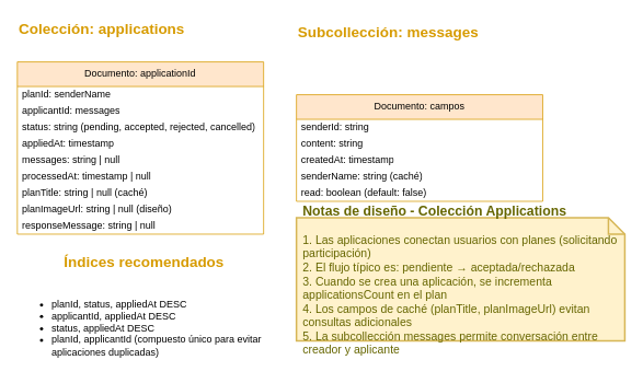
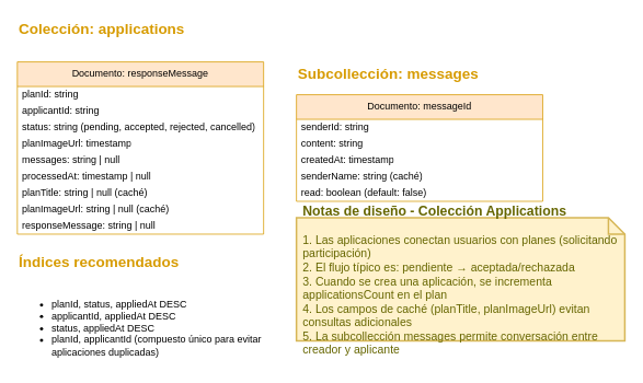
- <mxCell id="13" value="&lt;h2&gt;Subcollección: messages&lt;/h2&gt;" style="text;html=1;strokeColor=none;fillColor=none;align=left;verticalAlign=middle;whiteSpace=wrap;rounded=0;fontColor=#D79B00;" vertex="1" parent="1"><mxGeometry x="360" y="25" width="250" height="30" as="geometry" /></mxCell>
+ <mxCell id="13" value="&lt;h2&gt;Subcollección: messages&lt;/h2&gt;" style="text;html=1;strokeColor=none;fillColor=none;align=left;verticalAlign=middle;whiteSpace=wrap;rounded=0;fontColor=#D79B00;" vertex="1" parent="1"><mxGeometry x="360" y="75" width="250" height="30" as="geometry" /></mxCell>
- <mxCell id="3" value="Documento: applicationId" style="swimlane;fontStyle=0;childLayout=stackLayout;horizontal=1;startSize=30;horizontalStack=0;resizeParent=1;resizeParentMax=0;resizeLast=0;collapsible=1;marginBottom=0;whiteSpace=wrap;html=1;fillColor=#ffe6cc;strokeColor=#d79b00;" vertex="1" parent="1"><mxGeometry x="20" y="75" width="300" height="210" as="geometry" /></mxCell>
+ <mxCell id="3" value="Documento: responseMessage" style="swimlane;fontStyle=0;childLayout=stackLayout;horizontal=1;startSize=30;horizontalStack=0;resizeParent=1;resizeParentMax=0;resizeLast=0;collapsible=1;marginBottom=0;whiteSpace=wrap;html=1;fillColor=#ffe6cc;strokeColor=#d79b00;" vertex="1" parent="1"><mxGeometry x="20" y="75" width="300" height="210" as="geometry" /></mxCell>
- <mxCell id="4" value="planId: senderName" style="text;strokeColor=none;fillColor=none;align=left;verticalAlign=middle;spacingLeft=4;spacingRight=4;overflow=hidden;points=[[0,0.5],[1,0.5]];portConstraint=eastwest;rotatable=0;whiteSpace=wrap;html=1;" vertex="1" parent="3"><mxGeometry y="30" width="300" height="20" as="geometry" /></mxCell>
+ <mxCell id="4" value="planId: string" style="text;strokeColor=none;fillColor=none;align=left;verticalAlign=middle;spacingLeft=4;spacingRight=4;overflow=hidden;points=[[0,0.5],[1,0.5]];portConstraint=eastwest;rotatable=0;whiteSpace=wrap;html=1;" vertex="1" parent="3"><mxGeometry y="30" width="300" height="20" as="geometry" /></mxCell>
- <mxCell id="14" value="Documento: campos" style="swimlane;fontStyle=0;childLayout=stackLayout;horizontal=1;startSize=30;horizontalStack=0;resizeParent=1;resizeParentMax=0;resizeLast=0;collapsible=1;marginBottom=0;whiteSpace=wrap;html=1;fillColor=#ffe6cc;strokeColor=#d79b00;" vertex="1" parent="1"><mxGeometry x="360" y="115" width="300" height="130" as="geometry" /></mxCell>
+ <mxCell id="14" value="Documento: messageId" style="swimlane;fontStyle=0;childLayout=stackLayout;horizontal=1;startSize=30;horizontalStack=0;resizeParent=1;resizeParentMax=0;resizeLast=0;collapsible=1;marginBottom=0;whiteSpace=wrap;html=1;fillColor=#ffe6cc;strokeColor=#d79b00;" vertex="1" parent="1"><mxGeometry x="360" y="115" width="300" height="130" as="geometry" /></mxCell>
- <mxCell id="5" value="applicantId: messages" style="text;strokeColor=none;fillColor=none;align=left;verticalAlign=middle;spacingLeft=4;spacingRight=4;overflow=hidden;points=[[0,0.5],[1,0.5]];portConstraint=eastwest;rotatable=0;whiteSpace=wrap;html=1;" vertex="1" parent="3"><mxGeometry y="50" width="300" height="20" as="geometry" /></mxCell>
+ <mxCell id="5" value="applicantId: string" style="text;strokeColor=none;fillColor=none;align=left;verticalAlign=middle;spacingLeft=4;spacingRight=4;overflow=hidden;points=[[0,0.5],[1,0.5]];portConstraint=eastwest;rotatable=0;whiteSpace=wrap;html=1;" vertex="1" parent="3"><mxGeometry y="50" width="300" height="20" as="geometry" /></mxCell>
- <mxCell id="7" value="appliedAt: timestamp" style="text;strokeColor=none;fillColor=none;align=left;verticalAlign=middle;spacingLeft=4;spacingRight=4;overflow=hidden;points=[[0,0.5],[1,0.5]];portConstraint=eastwest;rotatable=0;whiteSpace=wrap;html=1;" vertex="1" parent="3"><mxGeometry y="90" width="300" height="20" as="geometry" /></mxCell>
+ <mxCell id="7" value="planImageUrl: timestamp" style="text;strokeColor=none;fillColor=none;align=left;verticalAlign=middle;spacingLeft=4;spacingRight=4;overflow=hidden;points=[[0,0.5],[1,0.5]];portConstraint=eastwest;rotatable=0;whiteSpace=wrap;html=1;" vertex="1" parent="3"><mxGeometry y="90" width="300" height="20" as="geometry" /></mxCell>
- <mxCell id="11" value="planImageUrl: string | null (diseño)" style="text;strokeColor=none;fillColor=none;align=left;verticalAlign=middle;spacingLeft=4;spacingRight=4;overflow=hidden;points=[[0,0.5],[1,0.5]];portConstraint=eastwest;rotatable=0;whiteSpace=wrap;html=1;" vertex="1" parent="3"><mxGeometry y="170" width="300" height="20" as="geometry" /></mxCell>
+ <mxCell id="11" value="planImageUrl: string | null (caché)" style="text;strokeColor=none;fillColor=none;align=left;verticalAlign=middle;spacingLeft=4;spacingRight=4;overflow=hidden;points=[[0,0.5],[1,0.5]];portConstraint=eastwest;rotatable=0;whiteSpace=wrap;html=1;" vertex="1" parent="3"><mxGeometry y="170" width="300" height="20" as="geometry" /></mxCell>
- <mxCell id="21" value="&lt;h2&gt;Índices recomendados&lt;/h2&gt;" style="text;html=1;strokeColor=none;fillColor=none;align=left;verticalAlign=middle;whiteSpace=wrap;rounded=0;fontColor=#D79B00;" vertex="1" parent="1"><mxGeometry x="75" y="305" width="250" height="30" as="geometry" /></mxCell>
+ <mxCell id="21" value="&lt;h2&gt;Índices recomendados&lt;/h2&gt;" style="text;html=1;strokeColor=none;fillColor=none;align=left;verticalAlign=middle;whiteSpace=wrap;rounded=0;fontColor=#D79B00;" vertex="1" parent="1"><mxGeometry x="20" y="305" width="250" height="30" as="geometry" /></mxCell>
